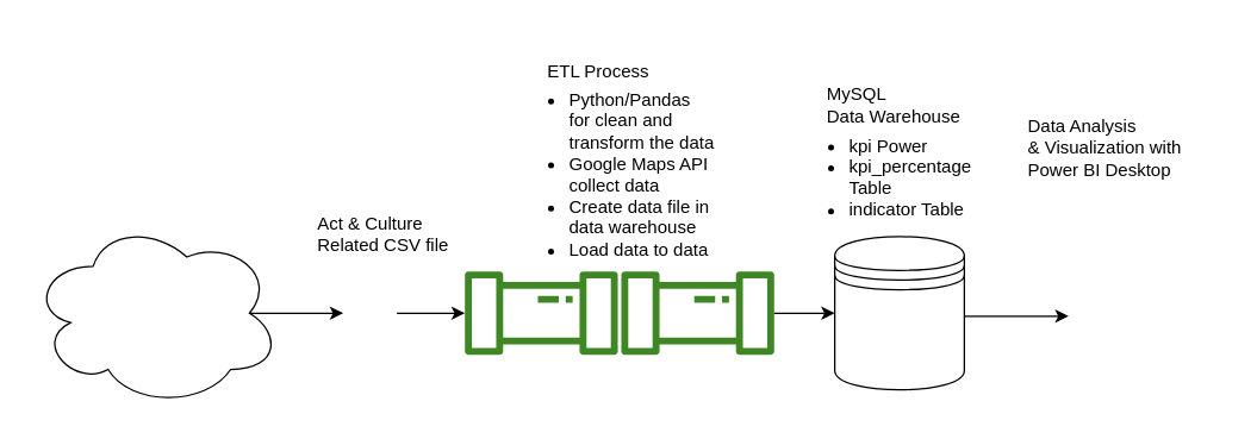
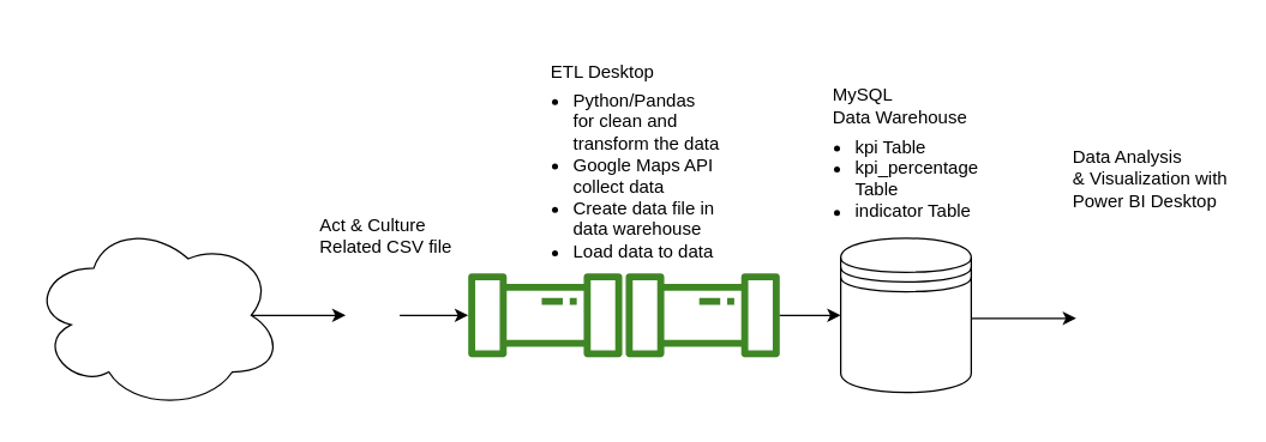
- <mxCell id="9" value="ETL Process" style="text;strokeColor=none;align=center;fillColor=none;html=1;verticalAlign=middle;whiteSpace=wrap;rounded=0;" vertex="1" parent="1"><mxGeometry x="347" y="20" width="109" height="56" as="geometry" /></mxCell>
+ <mxCell id="9" value="ETL Desktop" style="text;strokeColor=none;align=center;fillColor=none;html=1;verticalAlign=middle;whiteSpace=wrap;rounded=0;" vertex="1" parent="1"><mxGeometry x="347" y="20" width="109" height="56" as="geometry" /></mxCell>
- <mxCell id="19" value="Data Analysis&lt;br&gt;&amp;amp; Visualization with Power BI Desktop" style="text;strokeColor=none;align=left;fillColor=none;html=1;verticalAlign=middle;whiteSpace=wrap;rounded=0;" vertex="1" parent="1"><mxGeometry x="688" y="71" width="109" height="56" as="geometry" /></mxCell>
+ <mxCell id="19" value="Data Analysis&lt;br&gt;&amp;amp; Visualization with Power BI Desktop" style="text;strokeColor=none;align=left;fillColor=none;html=1;verticalAlign=middle;whiteSpace=wrap;rounded=0;" vertex="1" parent="1"><mxGeometry x="713" y="91" width="109" height="56" as="geometry" /></mxCell>
- <mxCell id="11" value="&lt;ul&gt;&lt;li&gt;kpi Power&lt;/li&gt;&lt;li&gt;kpi_percentage Table&lt;/li&gt;&lt;li&gt;indicator Table&lt;/li&gt;&lt;/ul&gt;" style="text;strokeColor=none;fillColor=none;html=1;whiteSpace=wrap;verticalAlign=middle;overflow=hidden;" vertex="1" parent="1"><mxGeometry x="528" y="76" width="137" height="80" as="geometry" /></mxCell>
+ <mxCell id="11" value="&lt;ul&gt;&lt;li&gt;kpi Table&lt;/li&gt;&lt;li&gt;kpi_percentage Table&lt;/li&gt;&lt;li&gt;indicator Table&lt;/li&gt;&lt;/ul&gt;" style="text;strokeColor=none;fillColor=none;html=1;whiteSpace=wrap;verticalAlign=middle;overflow=hidden;" vertex="1" parent="1"><mxGeometry x="528" y="76" width="137" height="80" as="geometry" /></mxCell>
